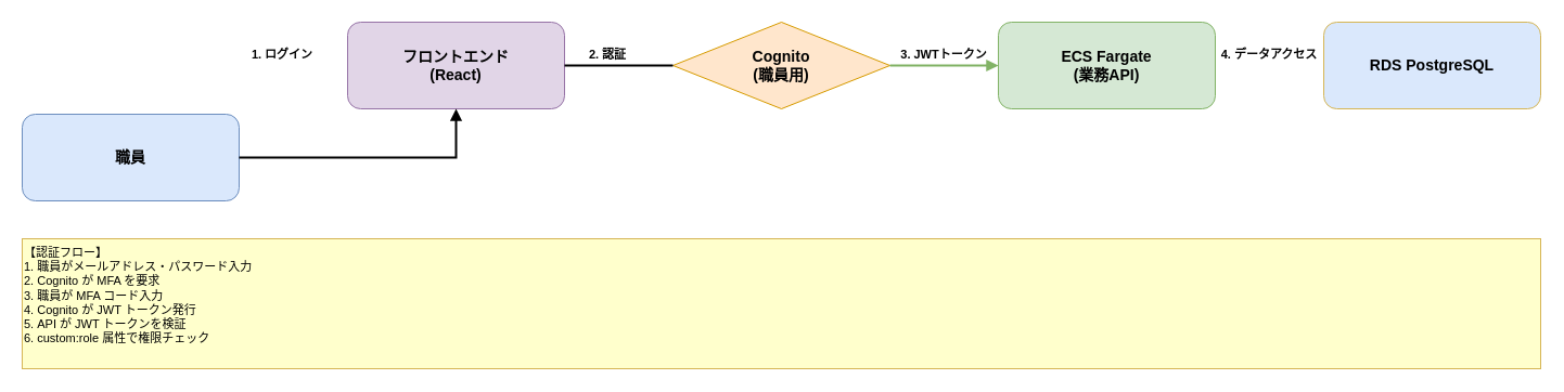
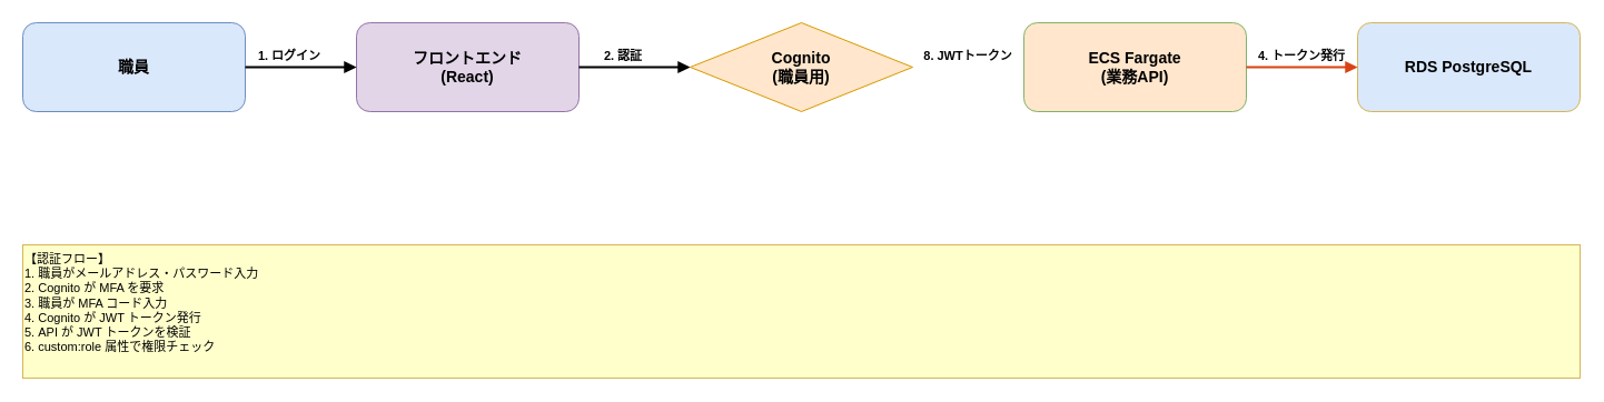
- <mxCell id="13" value="3. JWTトークン" style="text;html=1;strokeColor=none;fillColor=none;align=center;verticalAlign=middle;whiteSpace=wrap;rounded=0;fontSize=11;fontStyle=1" vertex="1" parent="1"><mxGeometry x="820" y="40" width="100" height="20" as="geometry" /></mxCell>
+ <mxCell id="13" value="8. JWTトークン" style="text;html=1;strokeColor=none;fillColor=none;align=center;verticalAlign=middle;whiteSpace=wrap;rounded=0;fontSize=11;fontStyle=1" vertex="1" parent="1"><mxGeometry x="820" y="40" width="100" height="20" as="geometry" /></mxCell>
- <mxCell id="14" value="4. データアクセス" style="text;html=1;strokeColor=none;fillColor=none;align=center;verticalAlign=middle;whiteSpace=wrap;rounded=0;fontSize=11;fontStyle=1" vertex="1" parent="1"><mxGeometry x="1120" y="40" width="100" height="20" as="geometry" /></mxCell>
+ <mxCell id="14" value="4. トークン発行" style="text;html=1;strokeColor=none;fillColor=none;align=center;verticalAlign=middle;whiteSpace=wrap;rounded=0;fontSize=11;fontStyle=1" vertex="1" parent="1"><mxGeometry x="1120" y="40" width="100" height="20" as="geometry" /></mxCell>
- <mxCell id="8" style="edgeStyle=orthogonalEdgeStyle;rounded=0;orthogonalLoop=1;jettySize=auto;html=1;strokeWidth=2;endArrow=none;endFill=1;" edge="1" parent="1" source="3" target="4"><mxGeometry relative="1" as="geometry" /></mxCell>
+ <mxCell id="8" style="edgeStyle=orthogonalEdgeStyle;rounded=0;orthogonalLoop=1;jettySize=auto;html=1;strokeWidth=2;endArrow=block;endFill=1;" edge="1" parent="1" source="3" target="4"><mxGeometry relative="1" as="geometry" /></mxCell>
- <mxCell id="9" style="edgeStyle=orthogonalEdgeStyle;rounded=0;orthogonalLoop=1;jettySize=auto;html=1;strokeWidth=2;endArrow=block;endFill=1;strokeColor=#82b366;" edge="1" parent="1" source="4" target="5"><mxGeometry relative="1" as="geometry" /></mxCell>
- <mxCell id="5" value="ECS Fargate&#10;(業務API)" style="rounded=1;whiteSpace=wrap;html=1;fillColor=#d5e8d4;strokeColor=#82b366;fontSize=14;fontStyle=1" vertex="1" parent="1"><mxGeometry x="920" y="20" width="200" height="80" as="geometry" /></mxCell>
+ <mxCell id="5" value="ECS Fargate&#10;(業務API)" style="rounded=1;whiteSpace=wrap;html=1;fillColor=#ffe6cc;strokeColor=#82b366;fontSize=14;fontStyle=1;" vertex="1" parent="1"><mxGeometry x="920" y="20" width="200" height="80" as="geometry" /></mxCell>
+ <mxCell id="10" style="edgeStyle=orthogonalEdgeStyle;rounded=0;orthogonalLoop=1;jettySize=auto;html=1;strokeWidth=2;endArrow=block;endFill=1;strokeColor=#d84315;" edge="1" parent="1" source="5" target="6"><mxGeometry relative="1" as="geometry" /></mxCell>
- <mxCell id="2" value="職員" style="rounded=1;whiteSpace=wrap;html=1;fillColor=#dae8fc;strokeColor=#6c8ebf;fontSize=14;fontStyle=1" vertex="1" parent="1"><mxGeometry x="20" y="105" width="200" height="80" as="geometry" /></mxCell>
+ <mxCell id="2" value="職員" style="rounded=1;whiteSpace=wrap;html=1;fillColor=#dae8fc;strokeColor=#6c8ebf;fontSize=14;fontStyle=1" vertex="1" parent="1"><mxGeometry x="20" y="20" width="200" height="80" as="geometry" /></mxCell>
